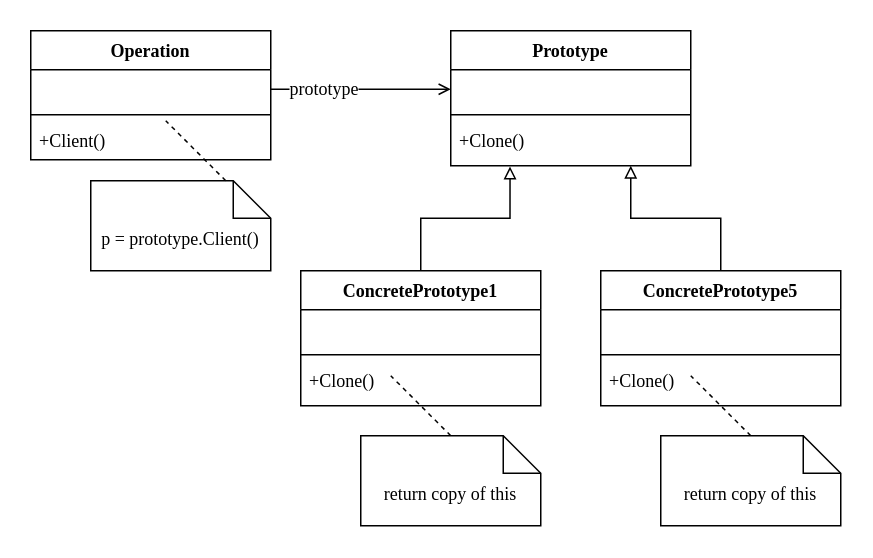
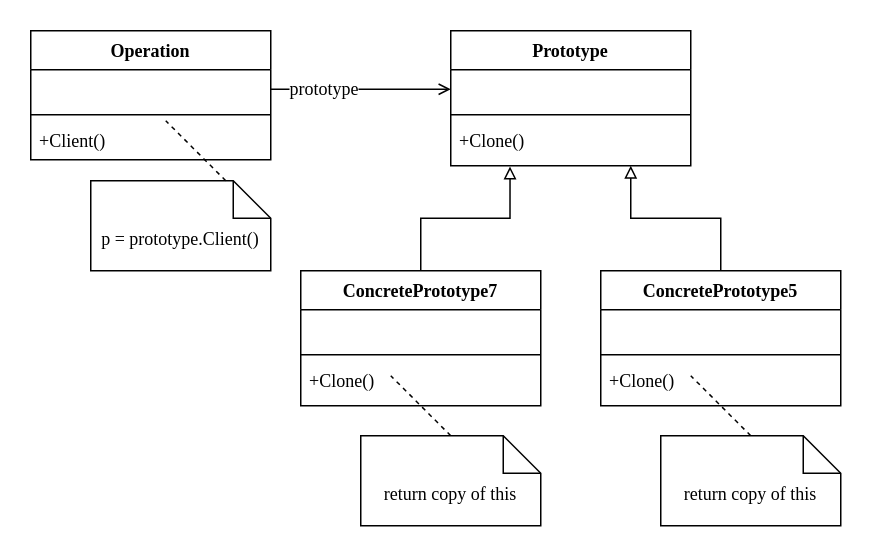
- <mxCell id="7" value="ConcretePrototype1" style="swimlane;fontStyle=1;align=center;verticalAlign=top;childLayout=stackLayout;horizontal=1;startSize=26;horizontalStack=0;resizeParent=1;resizeParentMax=0;resizeLast=0;collapsible=1;marginBottom=0;fontFamily=Lucida Console;fontSize=12;" parent="1" vertex="1"><mxGeometry x="200" y="180" width="160" height="90" as="geometry" /></mxCell>
+ <mxCell id="7" value="ConcretePrototype7" style="swimlane;fontStyle=1;align=center;verticalAlign=top;childLayout=stackLayout;horizontal=1;startSize=26;horizontalStack=0;resizeParent=1;resizeParentMax=0;resizeLast=0;collapsible=1;marginBottom=0;fontFamily=Lucida Console;fontSize=12;" parent="1" vertex="1"><mxGeometry x="200" y="180" width="160" height="90" as="geometry" /></mxCell>
